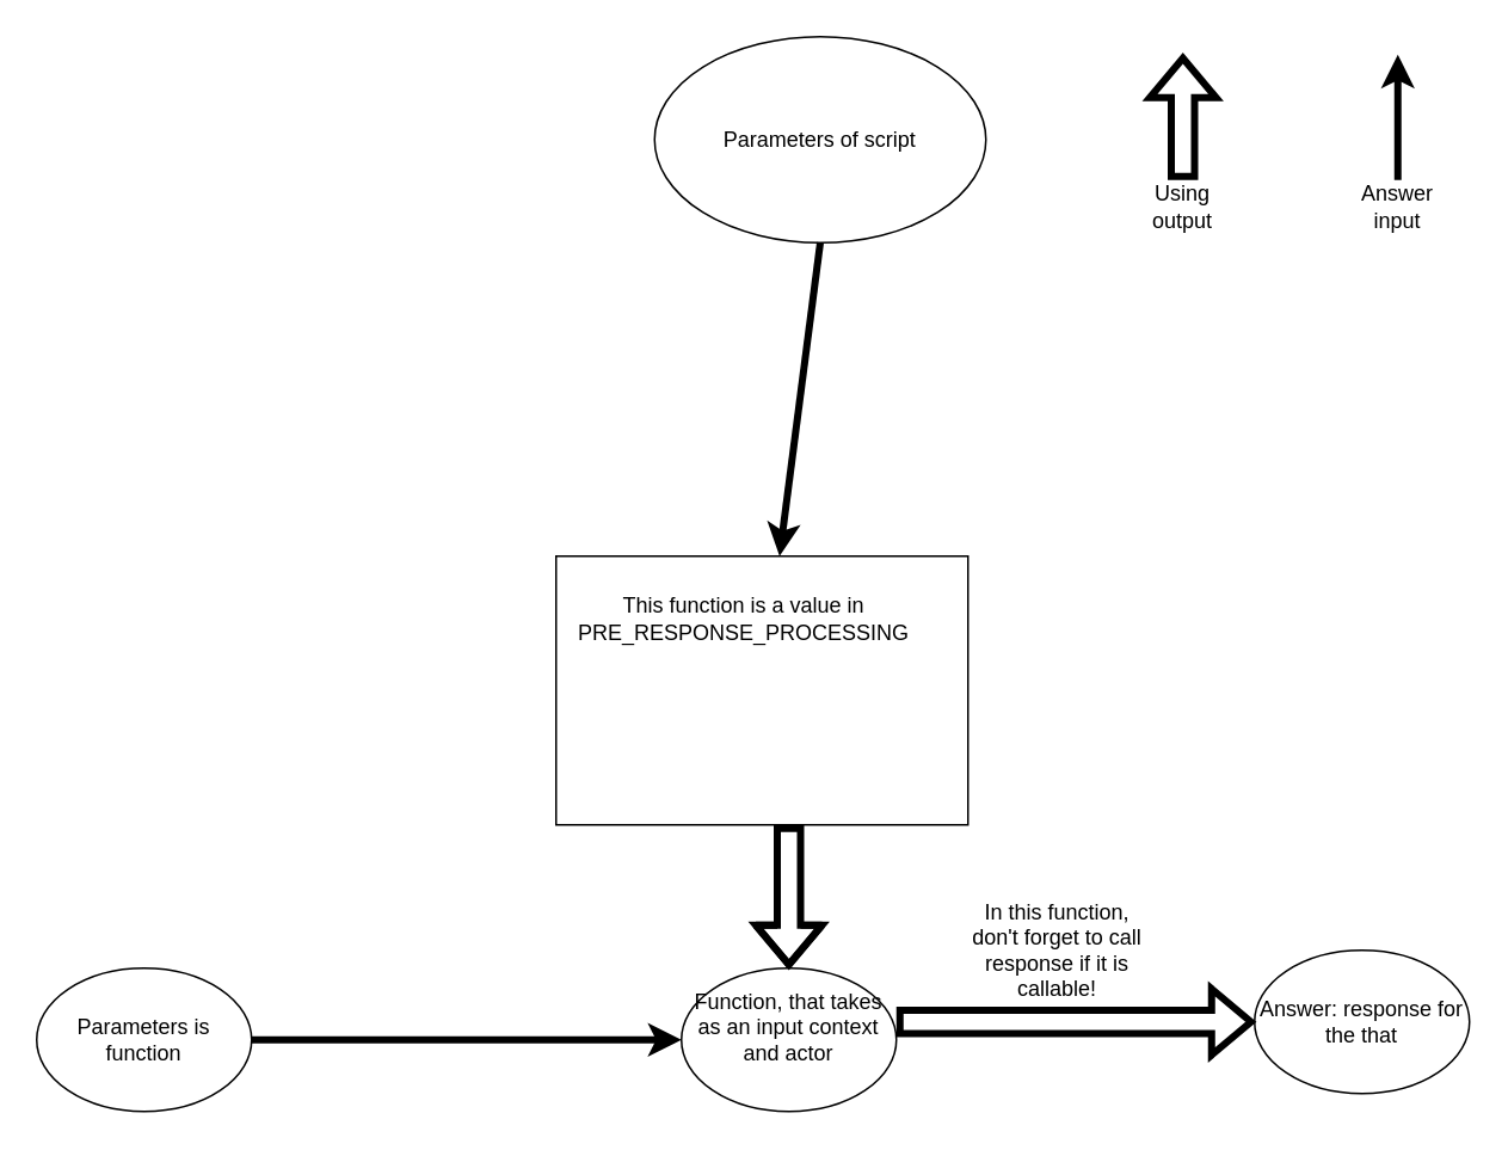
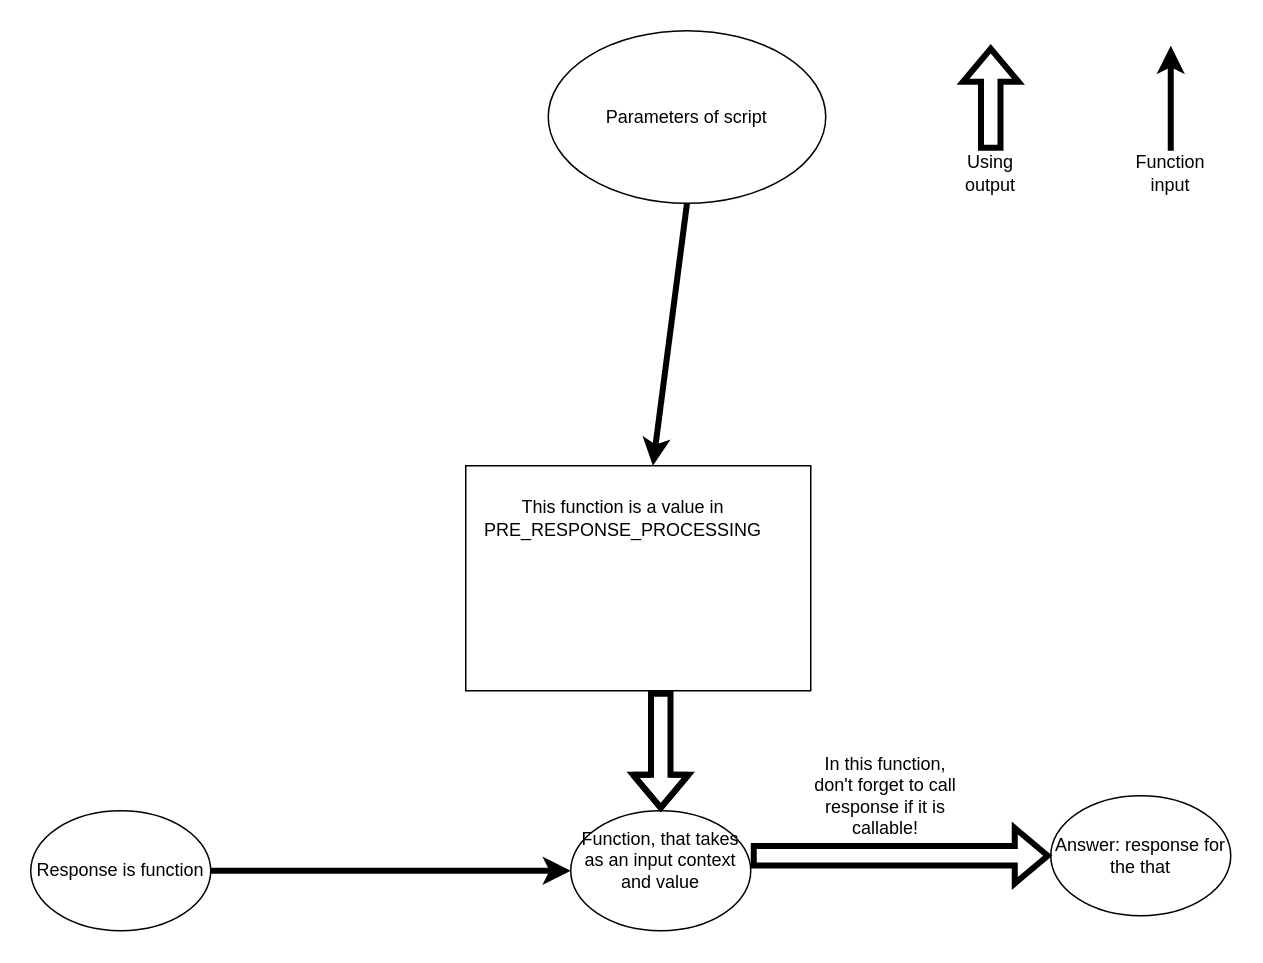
- <mxCell id="12" value="Answer input" style="text;html=1;strokeColor=none;fillColor=none;align=center;verticalAlign=middle;whiteSpace=wrap;rounded=0;" vertex="1" parent="1"><mxGeometry x="750" y="100" width="60" height="30" as="geometry" /></mxCell>
+ <mxCell id="12" value="Function input" style="text;html=1;strokeColor=none;fillColor=none;align=center;verticalAlign=middle;whiteSpace=wrap;rounded=0;" vertex="1" parent="1"><mxGeometry x="750" y="100" width="60" height="30" as="geometry" /></mxCell>
- <mxCell id="6" value="Parameters is function" style="ellipse;whiteSpace=wrap;html=1;fillColor=none;" vertex="1" parent="1"><mxGeometry y="540" width="120" height="80" as="geometry" x="20" /></mxCell>
+ <mxCell id="6" value="Response is function" style="ellipse;whiteSpace=wrap;html=1;fillColor=none;" vertex="1" parent="1"><mxGeometry y="540" width="120" height="80" as="geometry" x="20" /></mxCell>
- <mxCell id="4" value="&lt;div&gt;Function, that takes as an input context and actor&lt;/div&gt;&lt;div&gt;&lt;br&gt; &lt;/div&gt;" style="ellipse;whiteSpace=wrap;html=1;fillColor=none;" vertex="1" parent="1"><mxGeometry x="380" y="540" width="120" height="80" as="geometry" /></mxCell>
+ <mxCell id="4" value="&lt;div&gt;Function, that takes as an input context and value&lt;/div&gt;&lt;div&gt;&lt;br&gt; &lt;/div&gt;" style="ellipse;whiteSpace=wrap;html=1;fillColor=none;" vertex="1" parent="1"><mxGeometry x="380" y="540" width="120" height="80" as="geometry" /></mxCell>
